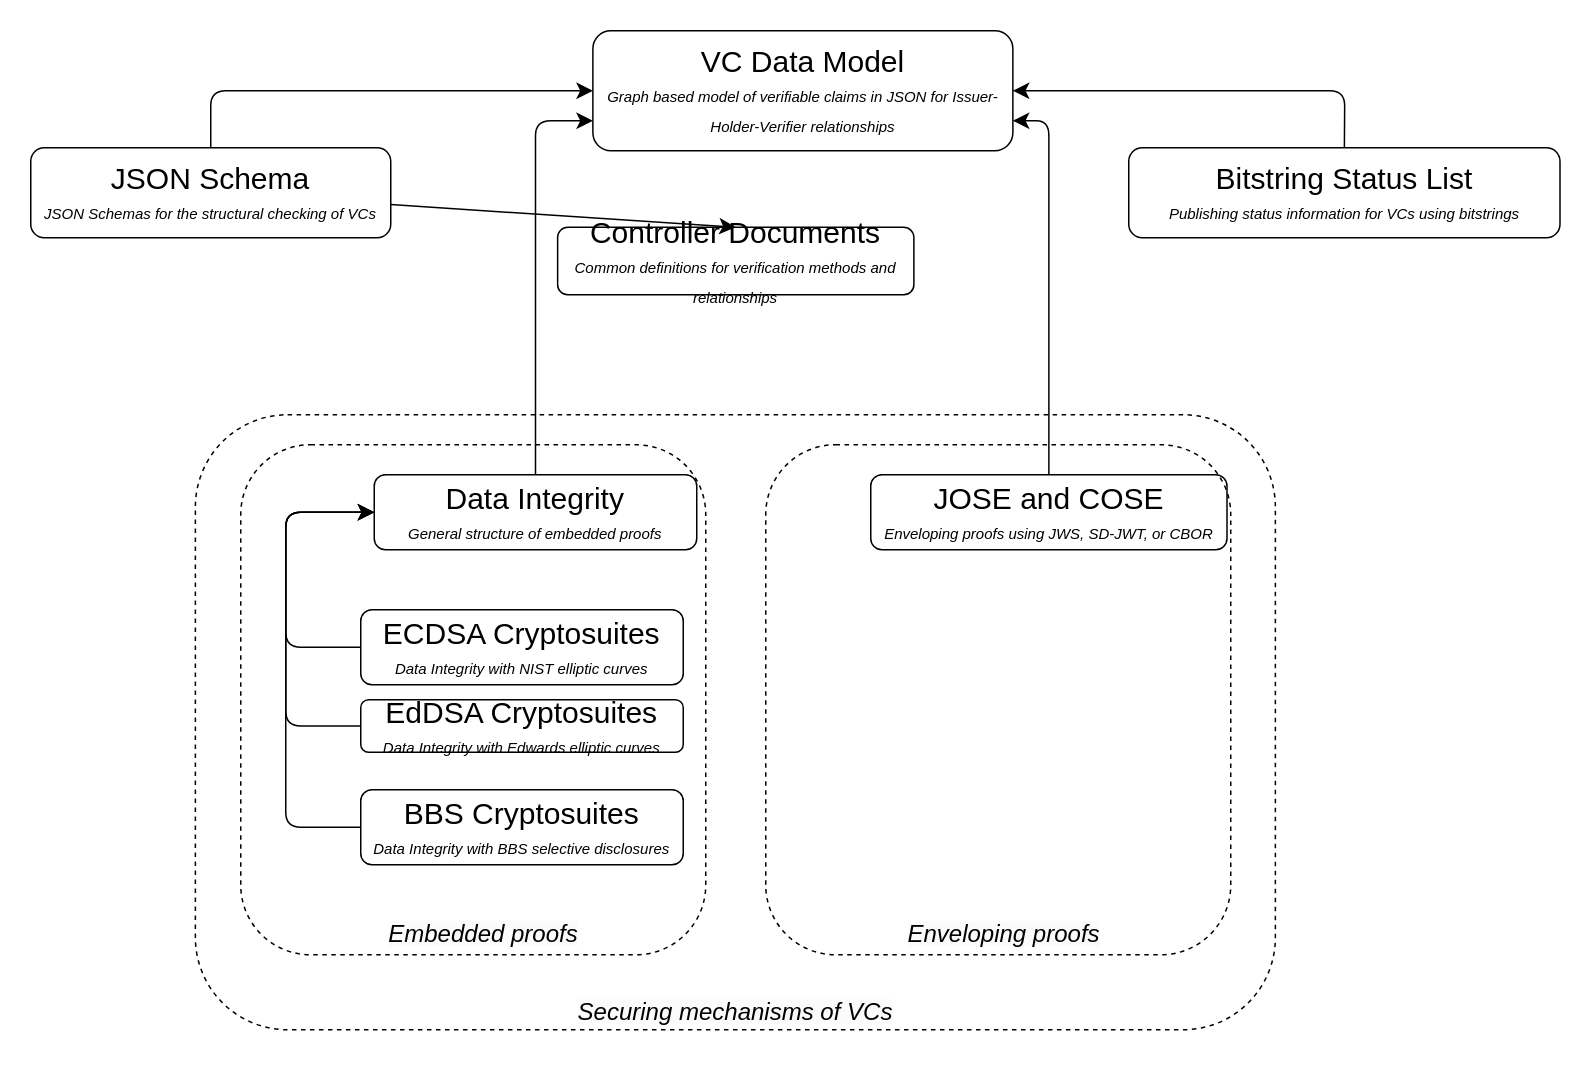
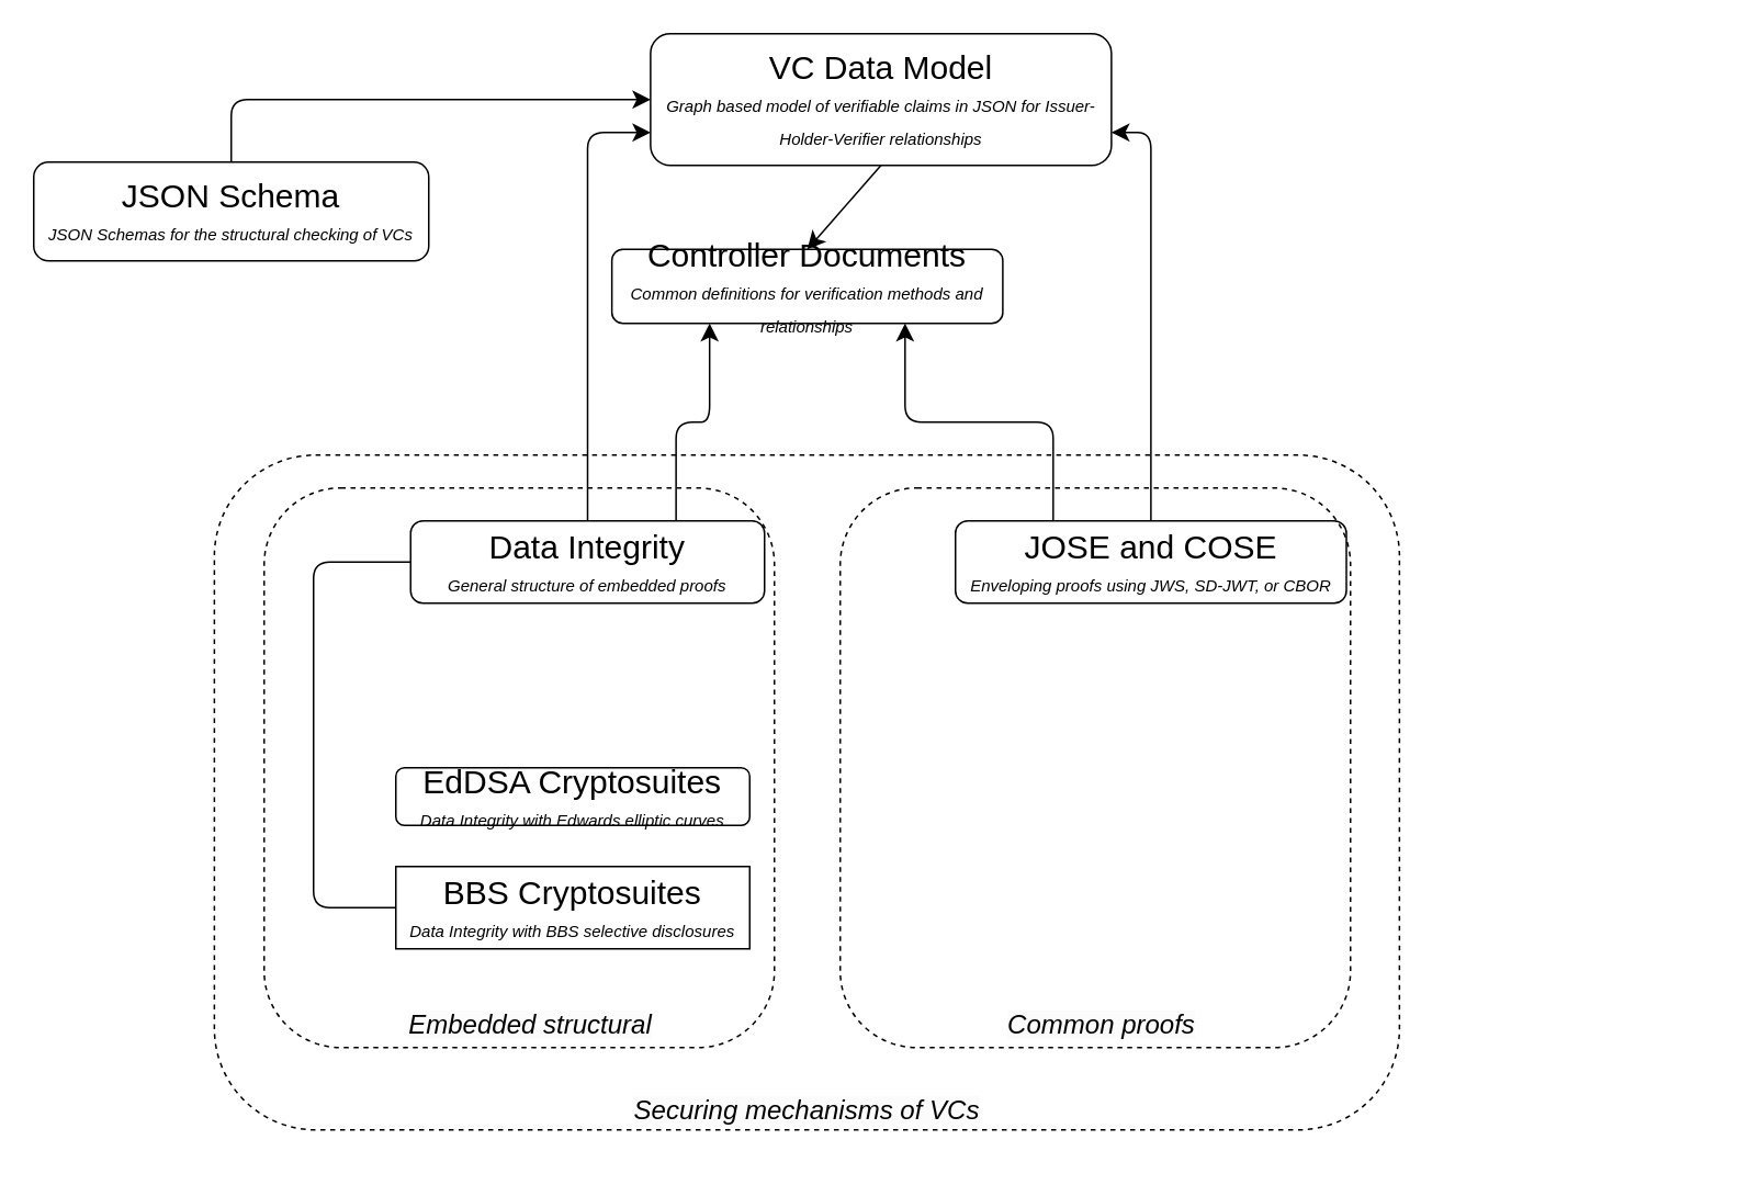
- <mxCell id="24" value="" style="edgeStyle=elbowEdgeStyle;elbow=horizontal;endArrow=classic;html=1;curved=0;rounded=1;endSize=8;startSize=8;fontSize=12;entryX=1;entryY=0.5;entryDx=0;entryDy=0;exitX=0.5;exitY=0;exitDx=0;exitDy=0;labelBackgroundColor=none;fontColor=default;" parent="1" source="22" target="20" edge="1"><mxGeometry width="50" height="50" relative="1" as="geometry"><mxPoint x="974.005" y="38" as="sourcePoint" /><mxPoint x="680.005" y="-22" as="targetPoint" /><Array as="points"><mxPoint x="896.005" y="88" /></Array></mxGeometry></mxCell>
- <mxCell id="22" value="&lt;font style=&quot;&quot;&gt;&lt;span style=&quot;font-size: 20px;&quot;&gt;Bitstring Status List&lt;br&gt;&lt;/span&gt;&lt;i style=&quot;font-size: 10px;&quot;&gt;Publishing status information for VCs using bitstrings&lt;/i&gt;&lt;br&gt;&lt;/font&gt;" style="rounded=1;whiteSpace=wrap;html=1;fontSize=16;labelBackgroundColor=none;fillColor=none;" parent="1" vertex="1"><mxGeometry x="752.005" y="98" width="287.5" height="60" as="geometry" /></mxCell>
- <mxCell id="18" style="edgeStyle=none;curved=1;rounded=0;orthogonalLoop=1;jettySize=auto;html=1;exitX=0.5;exitY=0;exitDx=0;exitDy=0;fontSize=12;startSize=8;endSize=8;startArrow=classic;startFill=1;endArrow=none;endFill=0;" parent="1" source="19" target="21" edge="1"><mxGeometry relative="1" as="geometry" /></mxCell>
+ <mxCell id="18" style="edgeStyle=none;curved=1;rounded=0;orthogonalLoop=1;jettySize=auto;html=1;exitX=0.5;exitY=0;exitDx=0;exitDy=0;entryX=0.5;entryY=1;entryDx=0;entryDy=0;fontSize=12;startSize=8;endSize=8;startArrow=classic;startFill=1;endArrow=none;endFill=0;" parent="1" source="19" target="20" edge="1"><mxGeometry relative="1" as="geometry" /></mxCell>
+ <mxCell id="25" value="" style="edgeStyle=elbowEdgeStyle;elbow=vertical;endArrow=classic;html=1;curved=0;rounded=1;endSize=8;startSize=8;fontSize=12;exitX=0.25;exitY=0;exitDx=0;exitDy=0;entryX=0.75;entryY=1;entryDx=0;entryDy=0;labelBackgroundColor=none;fontColor=default;" parent="1" source="7" target="19" edge="1"><mxGeometry width="50" height="50" relative="1" as="geometry"><mxPoint x="704" y="322" as="sourcePoint" /><mxPoint x="665" y="86" as="targetPoint" /><Array as="points"><mxPoint x="575" y="256" /></Array></mxGeometry></mxCell>
+ <mxCell id="26" value="" style="edgeStyle=elbowEdgeStyle;elbow=vertical;endArrow=classic;html=1;curved=0;rounded=1;endSize=8;startSize=8;fontSize=12;exitX=0.75;exitY=0;exitDx=0;exitDy=0;entryX=0.25;entryY=1;entryDx=0;entryDy=0;labelBackgroundColor=none;fontColor=default;" parent="1" source="13" target="19" edge="1"><mxGeometry width="50" height="50" relative="1" as="geometry"><mxPoint x="475" y="316" as="sourcePoint" /><mxPoint x="415" y="236" as="targetPoint" /><Array as="points"><mxPoint x="331" y="256" /></Array></mxGeometry></mxCell>
- <mxCell id="14" value="" style="edgeStyle=elbowEdgeStyle;elbow=horizontal;endArrow=classic;html=1;curved=0;rounded=1;endSize=8;startSize=8;fontSize=12;entryX=0;entryY=0.5;entryDx=0;entryDy=0;exitX=0;exitY=0.5;exitDx=0;exitDy=0;labelBackgroundColor=none;fontColor=default;" parent="1" source="10" target="13" edge="1"><mxGeometry width="50" height="50" relative="1" as="geometry"><mxPoint x="180.005" y="445" as="sourcePoint" /><mxPoint x="230.005" y="395" as="targetPoint" /><Array as="points"><mxPoint x="190.005" y="386" /></Array></mxGeometry></mxCell>
- <mxCell id="10" value="&lt;span style=&quot;font-size: 20px;&quot;&gt;ECDSA Cryptosuites&lt;/span&gt;&lt;br&gt;&lt;font style=&quot;font-size: 10px;&quot;&gt;&lt;i&gt;Data Integrity with NIST elliptic curves&lt;/i&gt;&lt;/font&gt;" style="rounded=1;whiteSpace=wrap;html=1;fontSize=16;labelBackgroundColor=none;fillColor=none;" parent="1" vertex="1"><mxGeometry x="240.005" y="406" width="215" height="50" as="geometry" /></mxCell>
- <mxCell id="16" value="" style="edgeStyle=elbowEdgeStyle;elbow=horizontal;endArrow=classic;html=1;curved=0;rounded=1;endSize=8;startSize=8;fontSize=12;entryX=0;entryY=0.5;entryDx=0;entryDy=0;exitX=0;exitY=0.5;exitDx=0;exitDy=0;labelBackgroundColor=none;fontColor=default;" parent="1" source="12" target="13" edge="1"><mxGeometry width="50" height="50" relative="1" as="geometry"><mxPoint x="220.005" y="556" as="sourcePoint" /><mxPoint x="194.005" y="466" as="targetPoint" /><Array as="points"><mxPoint x="190.005" y="446" /></Array></mxGeometry></mxCell>
+ <mxCell id="16" value="" style="edgeStyle=elbowEdgeStyle;elbow=horizontal;endArrow=none;html=1;curved=0;rounded=1;endSize=8;startSize=8;fontSize=12;entryX=0;entryY=0.5;entryDx=0;entryDy=0;exitX=0;exitY=0.5;exitDx=0;exitDy=0;labelBackgroundColor=none;fontColor=default;" parent="1" source="12" target="13" edge="1"><mxGeometry width="50" height="50" relative="1" as="geometry"><mxPoint x="220.005" y="556" as="sourcePoint" /><mxPoint x="194.005" y="466" as="targetPoint" /><Array as="points"><mxPoint x="190.005" y="446" /></Array></mxGeometry></mxCell>
- <mxCell id="15" value="" style="edgeStyle=elbowEdgeStyle;elbow=horizontal;endArrow=classic;html=1;curved=0;rounded=1;endSize=8;startSize=8;fontSize=12;entryX=0;entryY=0.5;entryDx=0;entryDy=0;exitX=0;exitY=0.5;exitDx=0;exitDy=0;labelBackgroundColor=none;fontColor=default;" parent="1" source="11" target="13" edge="1"><mxGeometry width="50" height="50" relative="1" as="geometry"><mxPoint x="220.005" y="536" as="sourcePoint" /><mxPoint x="194.005" y="446" as="targetPoint" /><Array as="points"><mxPoint x="190.005" y="416" /></Array></mxGeometry></mxCell>
- <mxCell id="12" value="&lt;span style=&quot;font-size: 20px;&quot;&gt;BBS Cryptosuites&lt;/span&gt;&lt;br&gt;&lt;font style=&quot;font-size: 10px;&quot;&gt;&lt;i&gt;Data Integrity with BBS selective disclosures&lt;/i&gt;&lt;/font&gt;" style="rounded=1;whiteSpace=wrap;html=1;fontSize=16;labelBackgroundColor=none;fillColor=none;" parent="1" vertex="1"><mxGeometry x="240.005" y="526" width="215" height="50" as="geometry" /></mxCell>
+ <mxCell id="12" value="&lt;span style=&quot;font-size: 20px;&quot;&gt;BBS Cryptosuites&lt;/span&gt;&lt;br&gt;&lt;font style=&quot;font-size: 10px;&quot;&gt;&lt;i&gt;Data Integrity with BBS selective disclosures&lt;/i&gt;&lt;/font&gt;" style="whiteSpace=wrap;html=1;fontSize=16;labelBackgroundColor=none;fillColor=none;rounded=0;" parent="1" vertex="1"><mxGeometry x="240.005" y="526" width="215" height="50" as="geometry" /></mxCell>
- <mxCell id="17" value="&lt;i style=&quot;border-color: var(--border-color); color: rgb(0, 0, 0); font-family: Helvetica; font-size: 16px; font-variant-ligatures: normal; font-variant-caps: normal; font-weight: 400; letter-spacing: normal; orphans: 2; text-indent: 0px; text-transform: none; widows: 2; word-spacing: 0px; -webkit-text-stroke-width: 0px; background-color: rgb(251, 251, 251); text-decoration-thickness: initial; text-decoration-style: initial; text-decoration-color: initial;&quot;&gt;Embedded proofs&lt;/i&gt;" style="text;whiteSpace=wrap;html=1;fontSize=16;align=center;rounded=1;labelBackgroundColor=none;" parent="1" vertex="1"><mxGeometry x="211.505" y="606" width="220" height="40" as="geometry" /></mxCell>
+ <mxCell id="17" value="&lt;i style=&quot;border-color: var(--border-color); color: rgb(0, 0, 0); font-family: Helvetica; font-size: 16px; font-variant-ligatures: normal; font-variant-caps: normal; font-weight: 400; letter-spacing: normal; orphans: 2; text-indent: 0px; text-transform: none; widows: 2; word-spacing: 0px; -webkit-text-stroke-width: 0px; background-color: rgb(251, 251, 251); text-decoration-thickness: initial; text-decoration-style: initial; text-decoration-color: initial;&quot;&gt;Embedded structural&lt;/i&gt;" style="text;whiteSpace=wrap;html=1;fontSize=16;align=center;rounded=1;labelBackgroundColor=none;" parent="1" vertex="1"><mxGeometry x="211.505" y="606" width="220" height="40" as="geometry" /></mxCell>
- <mxCell id="8" value="&lt;i style=&quot;border-color: var(--border-color); color: rgb(0, 0, 0); font-family: Helvetica; font-size: 16px; font-variant-ligatures: normal; font-variant-caps: normal; font-weight: 400; letter-spacing: normal; orphans: 2; text-indent: 0px; text-transform: none; widows: 2; word-spacing: 0px; -webkit-text-stroke-width: 0px; background-color: rgb(251, 251, 251); text-decoration-thickness: initial; text-decoration-style: initial; text-decoration-color: initial;&quot;&gt;Enveloping proofs&lt;/i&gt;" style="text;whiteSpace=wrap;html=1;fontSize=16;align=center;rounded=1;labelBackgroundColor=none;" parent="1" vertex="1"><mxGeometry x="558.755" y="606" width="220" height="40" as="geometry" /></mxCell>
+ <mxCell id="8" value="&lt;i style=&quot;border-color: var(--border-color); color: rgb(0, 0, 0); font-family: Helvetica; font-size: 16px; font-variant-ligatures: normal; font-variant-caps: normal; font-weight: 400; letter-spacing: normal; orphans: 2; text-indent: 0px; text-transform: none; widows: 2; word-spacing: 0px; -webkit-text-stroke-width: 0px; background-color: rgb(251, 251, 251); text-decoration-thickness: initial; text-decoration-style: initial; text-decoration-color: initial;&quot;&gt;Common proofs&lt;/i&gt;" style="text;whiteSpace=wrap;html=1;fontSize=16;align=center;rounded=1;labelBackgroundColor=none;" parent="1" vertex="1"><mxGeometry x="558.755" y="606" width="220" height="40" as="geometry" /></mxCell>
